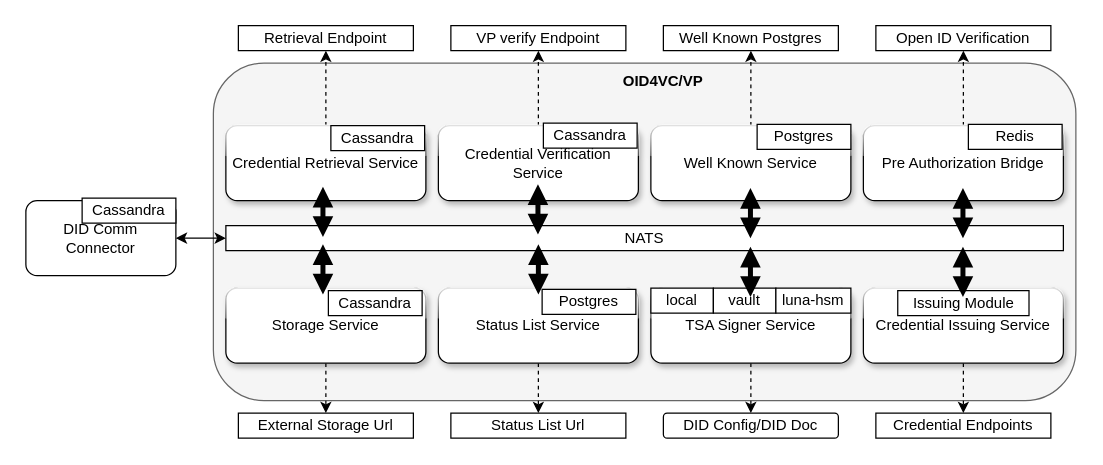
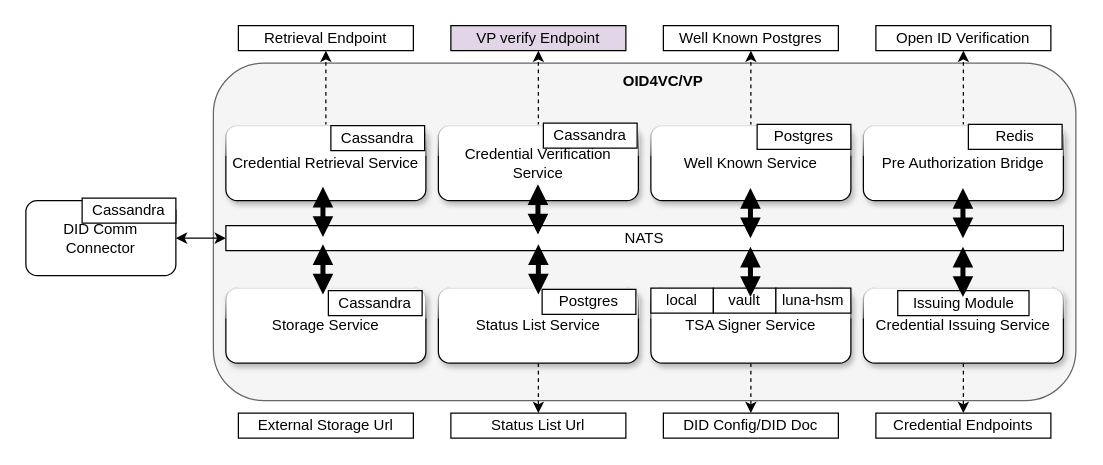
- <mxCell id="45" value="VP verify Endpoint" style="rounded=0;whiteSpace=wrap;html=1;" vertex="1" parent="1"><mxGeometry x="360" y="20" width="140" height="20" as="geometry" /></mxCell>
+ <mxCell id="45" value="VP verify Endpoint" style="rounded=0;whiteSpace=wrap;html=1;fillColor=#e1d5e7;" vertex="1" parent="1"><mxGeometry x="360" y="20" width="140" height="20" as="geometry" /></mxCell>
- <mxCell id="11" style="edgeStyle=orthogonalEdgeStyle;rounded=0;orthogonalLoop=1;jettySize=auto;html=1;exitX=0.5;exitY=1;exitDx=0;exitDy=0;dashed=1;" edge="1" parent="1" source="12" target="47"><mxGeometry relative="1" as="geometry" /></mxCell>
- <mxCell id="48" value="DID Config/DID Doc" style="whiteSpace=wrap;html=1;rounded=1;" vertex="1" parent="1"><mxGeometry x="530" y="330" width="140" height="20" as="geometry" /></mxCell>
+ <mxCell id="48" value="DID Config/DID Doc" style="rounded=0;whiteSpace=wrap;html=1;" vertex="1" parent="1"><mxGeometry x="530" y="330" width="140" height="20" as="geometry" /></mxCell>
